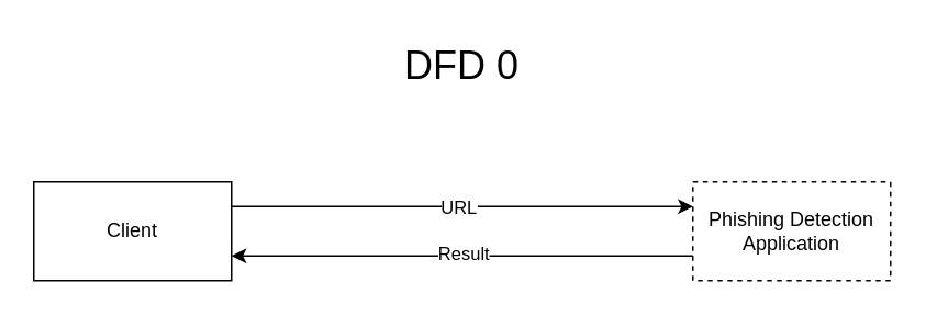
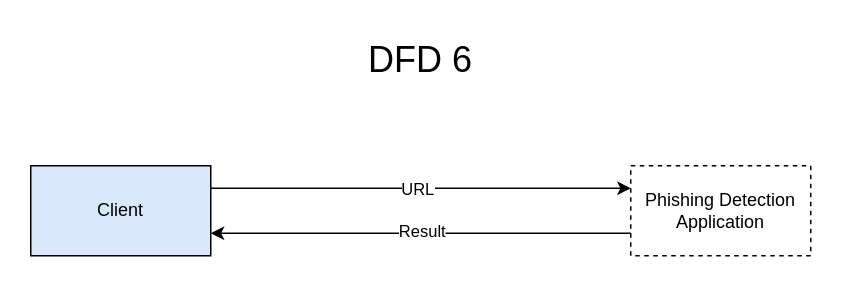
- <mxCell id="8" value="DFD 0" style="text;html=1;align=center;verticalAlign=middle;whiteSpace=wrap;rounded=0;fontSize=24;" vertex="1" parent="1"><mxGeometry x="220" y="20" width="120" height="40" as="geometry" /></mxCell>
+ <mxCell id="8" value="DFD 6" style="text;html=1;align=center;verticalAlign=middle;whiteSpace=wrap;rounded=0;fontSize=24;" vertex="1" parent="1"><mxGeometry x="220" y="20" width="120" height="40" as="geometry" /></mxCell>
- <mxCell id="2" value="Client" style="rounded=0;whiteSpace=wrap;html=1;" vertex="1" parent="1"><mxGeometry x="20" y="110" width="120" height="60" as="geometry" /></mxCell>
+ <mxCell id="2" value="Client" style="rounded=0;whiteSpace=wrap;html=1;fillColor=#dae8fc;" vertex="1" parent="1"><mxGeometry x="20" y="110" width="120" height="60" as="geometry" /></mxCell>
